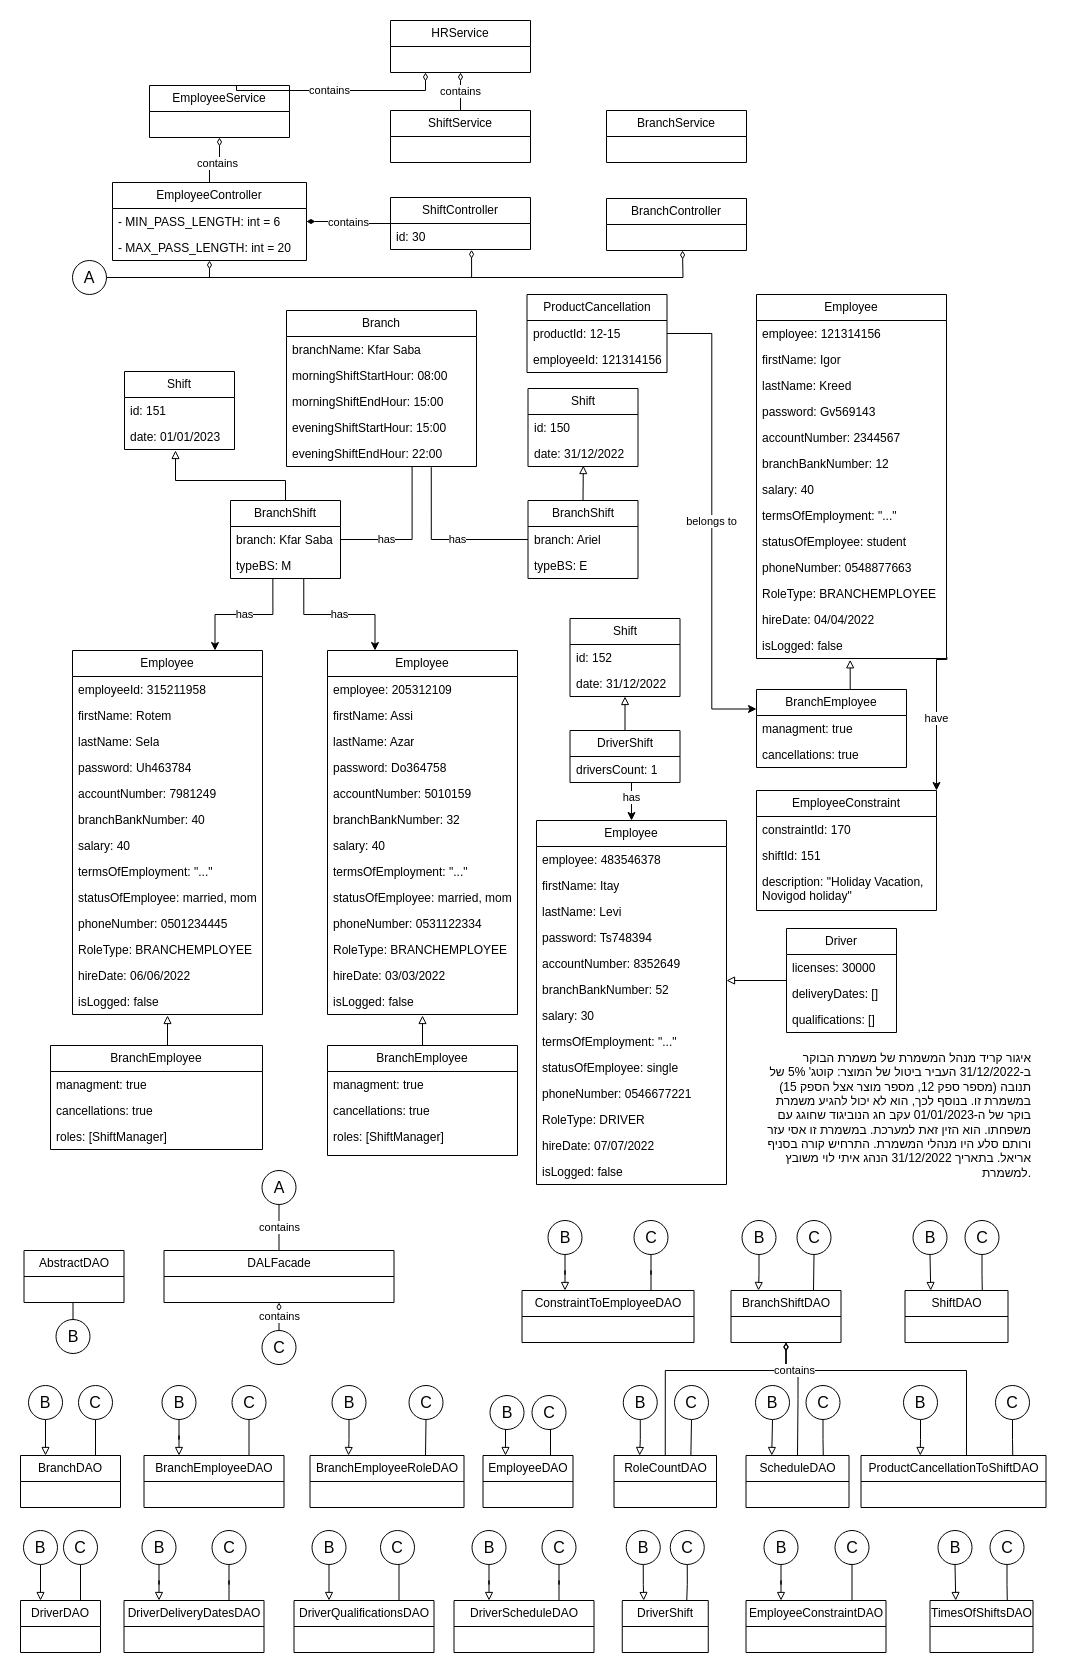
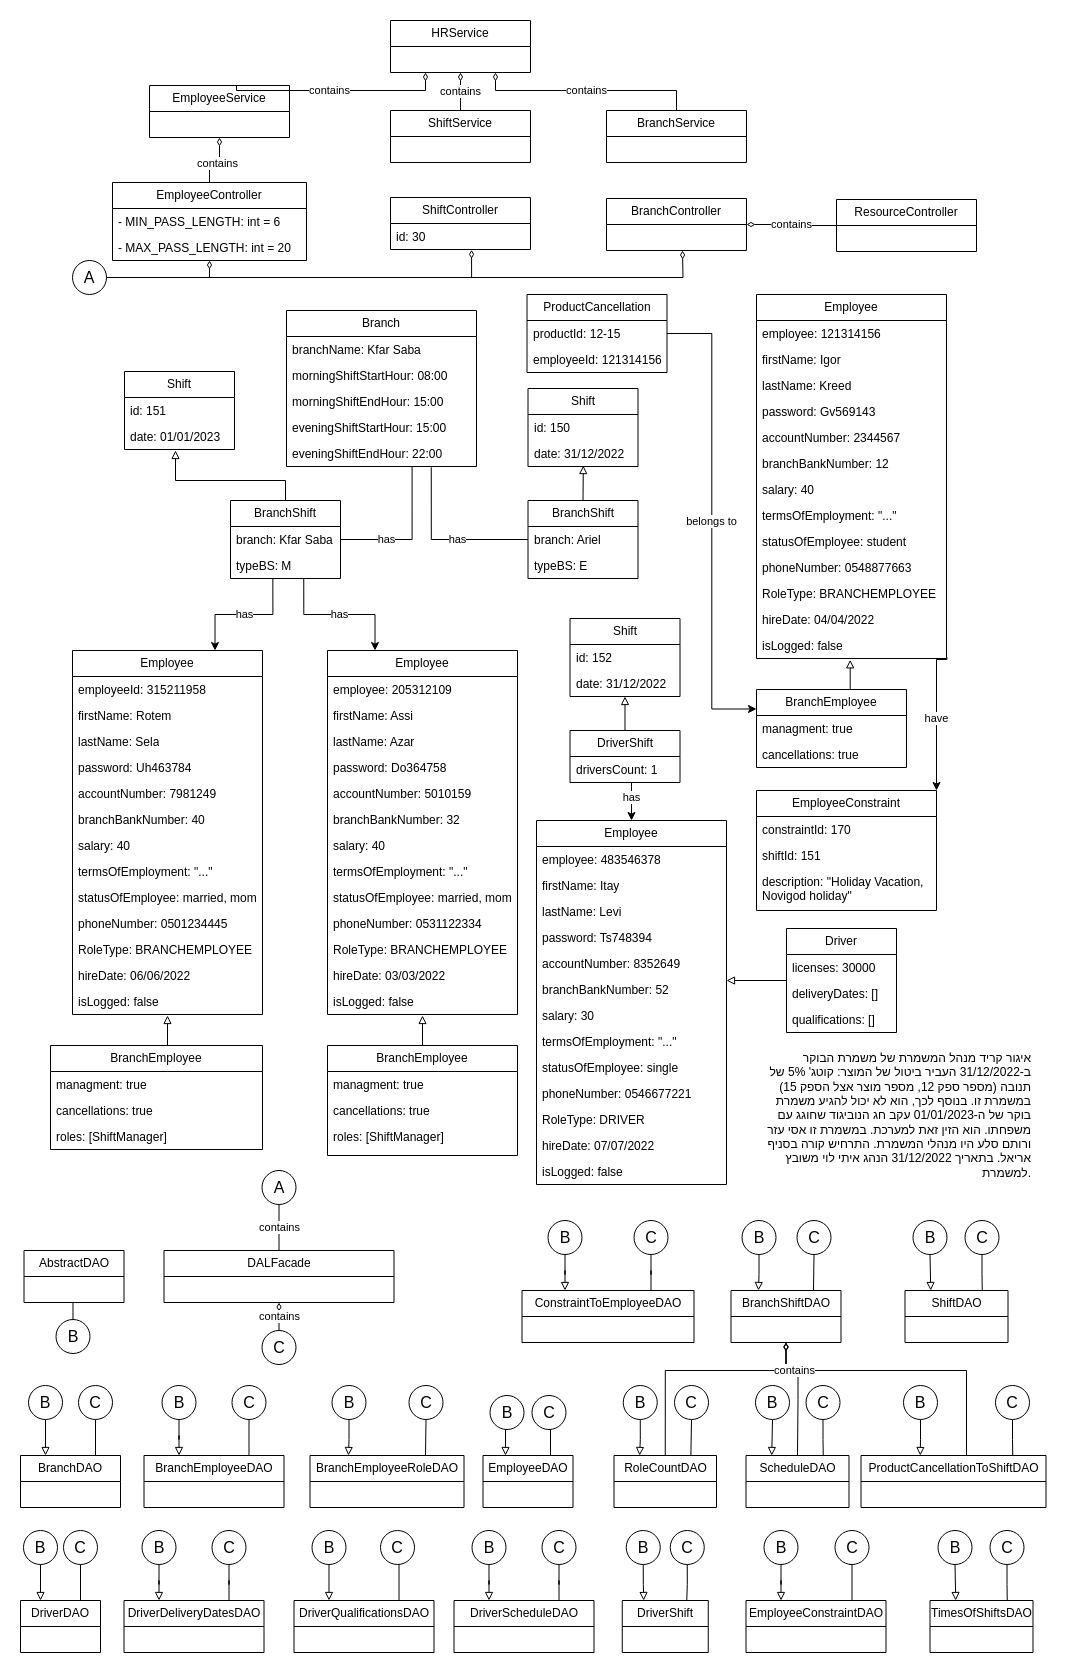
+ <mxCell id="5" value="contains" style="edgeStyle=orthogonalEdgeStyle;rounded=0;orthogonalLoop=1;jettySize=auto;html=1;exitX=0.5;exitY=0;exitDx=0;exitDy=0;entryX=0.75;entryY=1;entryDx=0;entryDy=0;endArrow=diamondThin;endFill=0;" parent="1" source="6" target="4" edge="1"><mxGeometry relative="1" as="geometry"><Array as="points"><mxPoint x="676" y="90" /><mxPoint x="495" y="90" /></Array></mxGeometry></mxCell>
- <mxCell id="12" value="contains" style="edgeStyle=orthogonalEdgeStyle;rounded=0;orthogonalLoop=1;jettySize=auto;html=1;exitX=0;exitY=0.5;exitDx=0;exitDy=0;entryX=1;entryY=0.5;entryDx=0;entryDy=0;endArrow=diamondThin;endFill=1;" parent="1" source="13" target="8" edge="1"><mxGeometry relative="1" as="geometry" /></mxCell>
+ <mxCell id="82" value="contains" style="edgeStyle=orthogonalEdgeStyle;rounded=0;orthogonalLoop=1;jettySize=auto;html=1;exitX=0;exitY=0.5;exitDx=0;exitDy=0;entryX=1;entryY=0.5;entryDx=0;entryDy=0;endArrow=diamondThin;endFill=0;" parent="1" source="83" target="11" edge="1"><mxGeometry relative="1" as="geometry" /></mxCell>
+ <mxCell id="83" value="ResourceController" style="swimlane;fontStyle=0;childLayout=stackLayout;horizontal=1;startSize=26;fillColor=none;horizontalStack=0;resizeParent=1;resizeParentMax=0;resizeLast=0;collapsible=1;marginBottom=0;whiteSpace=wrap;html=1;" parent="1" vertex="1"><mxGeometry x="836" y="199" width="140" height="52" as="geometry" /></mxCell>
